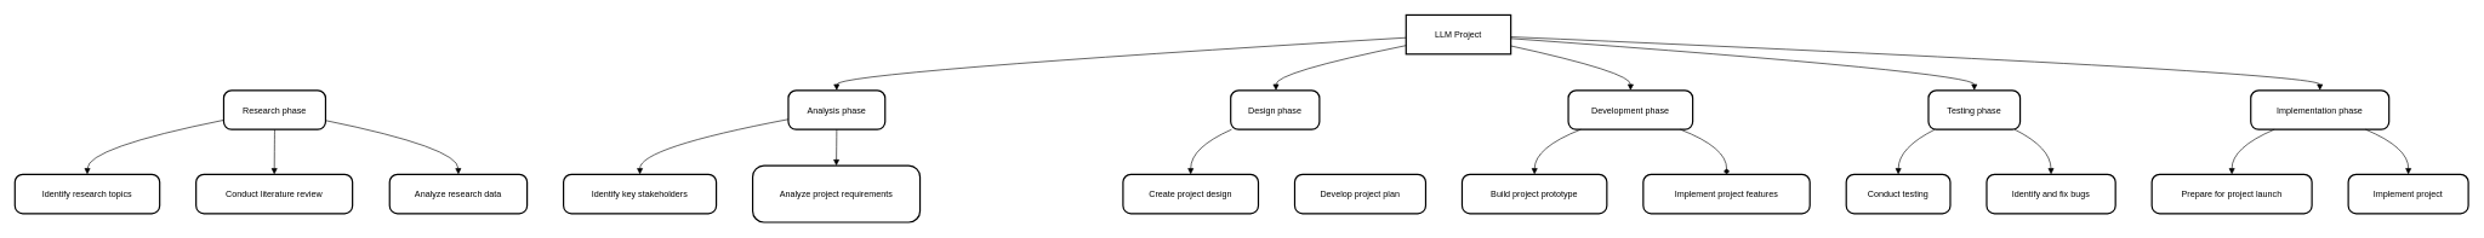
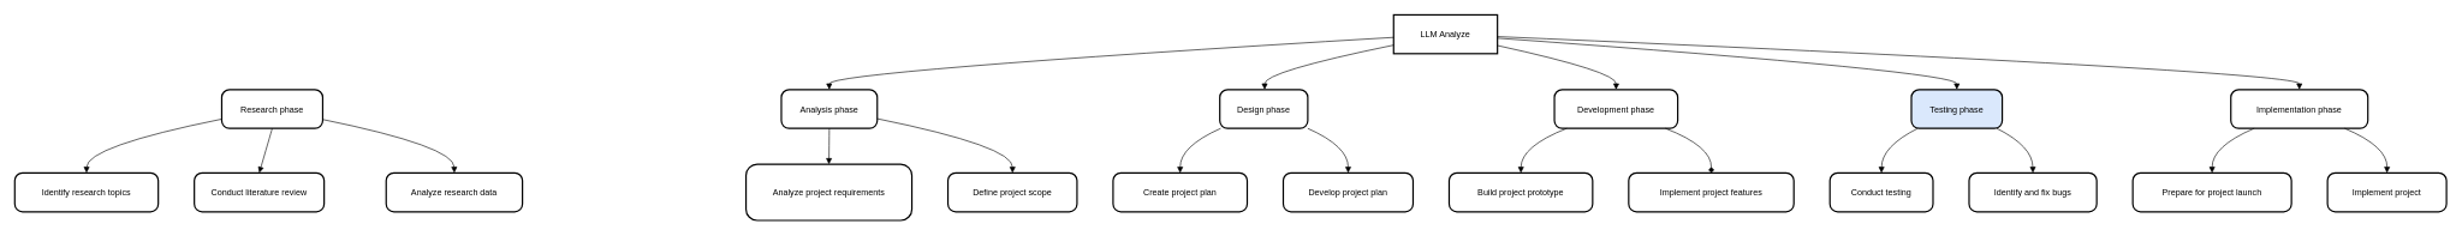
- <mxCell id="2" value="LLM Project" style="whiteSpace=wrap;strokeWidth=2;" parent="1" vertex="1"><mxGeometry x="1932" y="20" width="144" height="54" as="geometry" /></mxCell>
+ <mxCell id="2" value="LLM Analyze" style="whiteSpace=wrap;strokeWidth=2;" parent="1" vertex="1"><mxGeometry x="1932" y="20" width="144" height="54" as="geometry" /></mxCell>
- <mxCell id="7" value="Testing phase" style="rounded=1;arcSize=20;strokeWidth=2" parent="1" vertex="1"><mxGeometry x="2650" y="124" width="126" height="54" as="geometry" /></mxCell>
+ <mxCell id="7" value="Testing phase" style="rounded=1;arcSize=20;strokeWidth=2;fillColor=#dae8fc;" parent="1" vertex="1"><mxGeometry x="2650" y="124" width="126" height="54" as="geometry" /></mxCell>
- <mxCell id="31" value="" style="curved=1;startArrow=none;endArrow=block;exitX=0;exitY=0.74;entryX=0.5;entryY=0;" parent="1" source="4" target="12" edge="1"><mxGeometry relative="1" as="geometry"><Array as="points"><mxPoint x="879" y="203" /></Array></mxGeometry></mxCell>
+ <mxCell id="33" value="" style="curved=1;startArrow=none;endArrow=block;exitX=1;exitY=0.75;entryX=0.5;entryY=0;" parent="1" source="4" target="14" edge="1"><mxGeometry relative="1" as="geometry"><Array as="points"><mxPoint x="1404" y="203" /></Array></mxGeometry></mxCell>
+ <mxCell id="35" value="" style="curved=1;startArrow=none;endArrow=block;exitX=1;exitY=1;entryX=0.5;entryY=0;" parent="1" source="5" target="16" edge="1"><mxGeometry relative="1" as="geometry"><Array as="points"><mxPoint x="1869" y="203" /></Array></mxGeometry></mxCell>
- <mxCell id="10" value="Conduct literature review" style="rounded=1;arcSize=20;strokeWidth=2" parent="1" vertex="1"><mxGeometry x="269" y="240" width="215" height="54" as="geometry" /></mxCell>
+ <mxCell id="10" value="Conduct literature review" style="rounded=1;arcSize=20;strokeWidth=2" parent="1" vertex="1"><mxGeometry x="269" y="240" width="180" height="54" as="geometry" /></mxCell>
- <mxCell id="12" value="Identify key stakeholders" style="rounded=1;arcSize=20;strokeWidth=2" parent="1" vertex="1"><mxGeometry x="774" y="240" width="210" height="54" as="geometry" /></mxCell>
+ <mxCell id="14" value="Define project scope" style="rounded=1;arcSize=20;strokeWidth=2" parent="1" vertex="1"><mxGeometry x="1314" y="240" width="179" height="54" as="geometry" /></mxCell>
- <mxCell id="15" value="Create project design" style="rounded=1;arcSize=20;strokeWidth=2" parent="1" vertex="1"><mxGeometry x="1543" y="240" width="186" height="54" as="geometry" /></mxCell>
+ <mxCell id="15" value="Create project plan" style="rounded=1;arcSize=20;strokeWidth=2" parent="1" vertex="1"><mxGeometry x="1543" y="240" width="186" height="54" as="geometry" /></mxCell>
